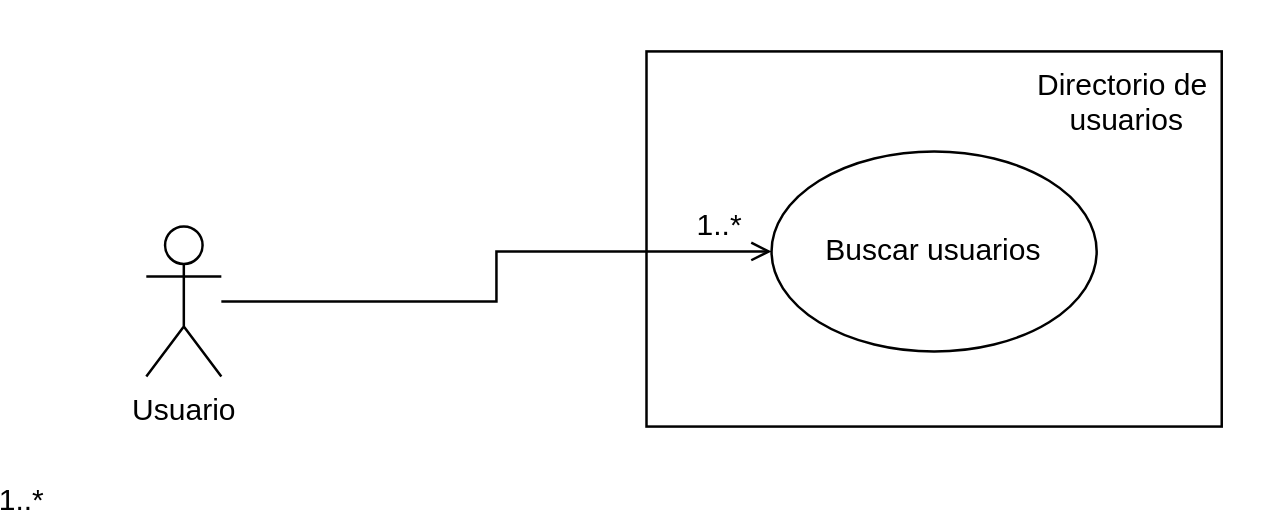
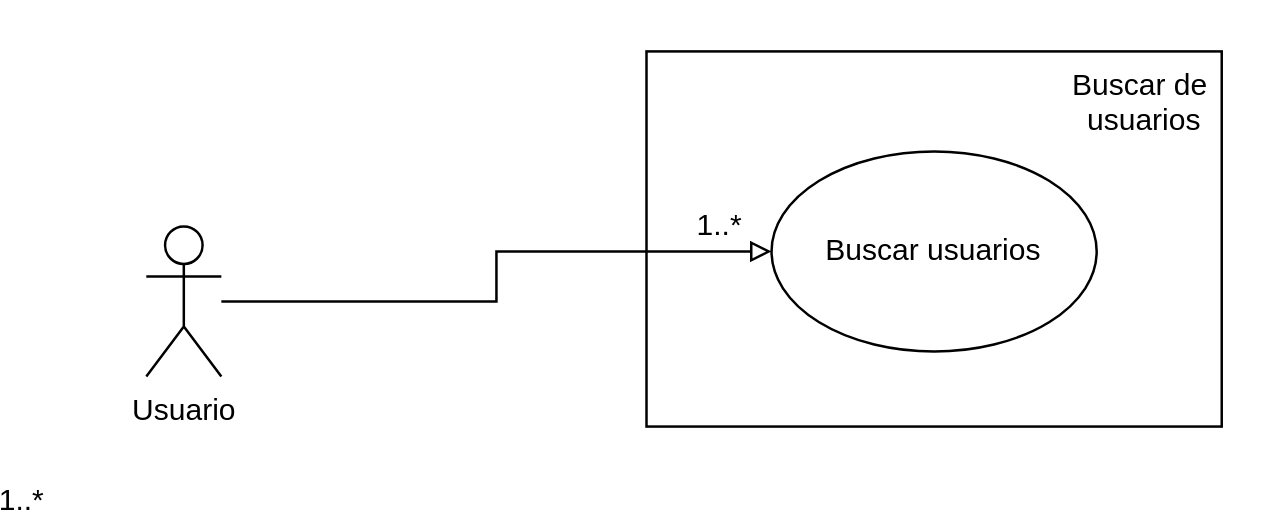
- <mxCell id="2" value="&lt;blockquote style=&quot;margin: 0 0 0 40px ; border: none ; padding: 0px&quot;&gt;Directorio de&amp;nbsp;&lt;/blockquote&gt;&lt;blockquote style=&quot;text-align: center ; margin: 0px 0px 0px 40px ; border: none ; padding: 0px&quot;&gt;usuarios&lt;/blockquote&gt;" style="rounded=0;whiteSpace=wrap;html=1;align=right;strokeWidth=1;perimeterSpacing=0;shadow=0;comic=0;verticalAlign=top;" vertex="1" parent="1"><mxGeometry x="220" y="20" width="230" height="150" as="geometry" /></mxCell>
+ <mxCell id="2" value="&lt;blockquote style=&quot;margin: 0 0 0 40px ; border: none ; padding: 0px&quot;&gt;Buscar de&amp;nbsp;&lt;/blockquote&gt;&lt;blockquote style=&quot;text-align: center ; margin: 0px 0px 0px 40px ; border: none ; padding: 0px&quot;&gt;usuarios&lt;/blockquote&gt;" style="rounded=0;whiteSpace=wrap;html=1;align=right;strokeWidth=1;perimeterSpacing=0;shadow=0;comic=0;verticalAlign=top;" vertex="1" parent="1"><mxGeometry x="220" y="20" width="230" height="150" as="geometry" /></mxCell>
- <mxCell id="3" style="edgeStyle=orthogonalEdgeStyle;rounded=0;orthogonalLoop=1;jettySize=auto;html=1;entryX=0;entryY=0.5;entryDx=0;entryDy=0;endArrow=open;endFill=0;" edge="1" parent="1" source="6" target="7"><mxGeometry relative="1" as="geometry" /></mxCell>
+ <mxCell id="3" style="edgeStyle=orthogonalEdgeStyle;rounded=0;orthogonalLoop=1;jettySize=auto;html=1;entryX=0;entryY=0.5;entryDx=0;entryDy=0;endArrow=block;endFill=0;" edge="1" parent="1" source="6" target="7"><mxGeometry relative="1" as="geometry" /></mxCell>
